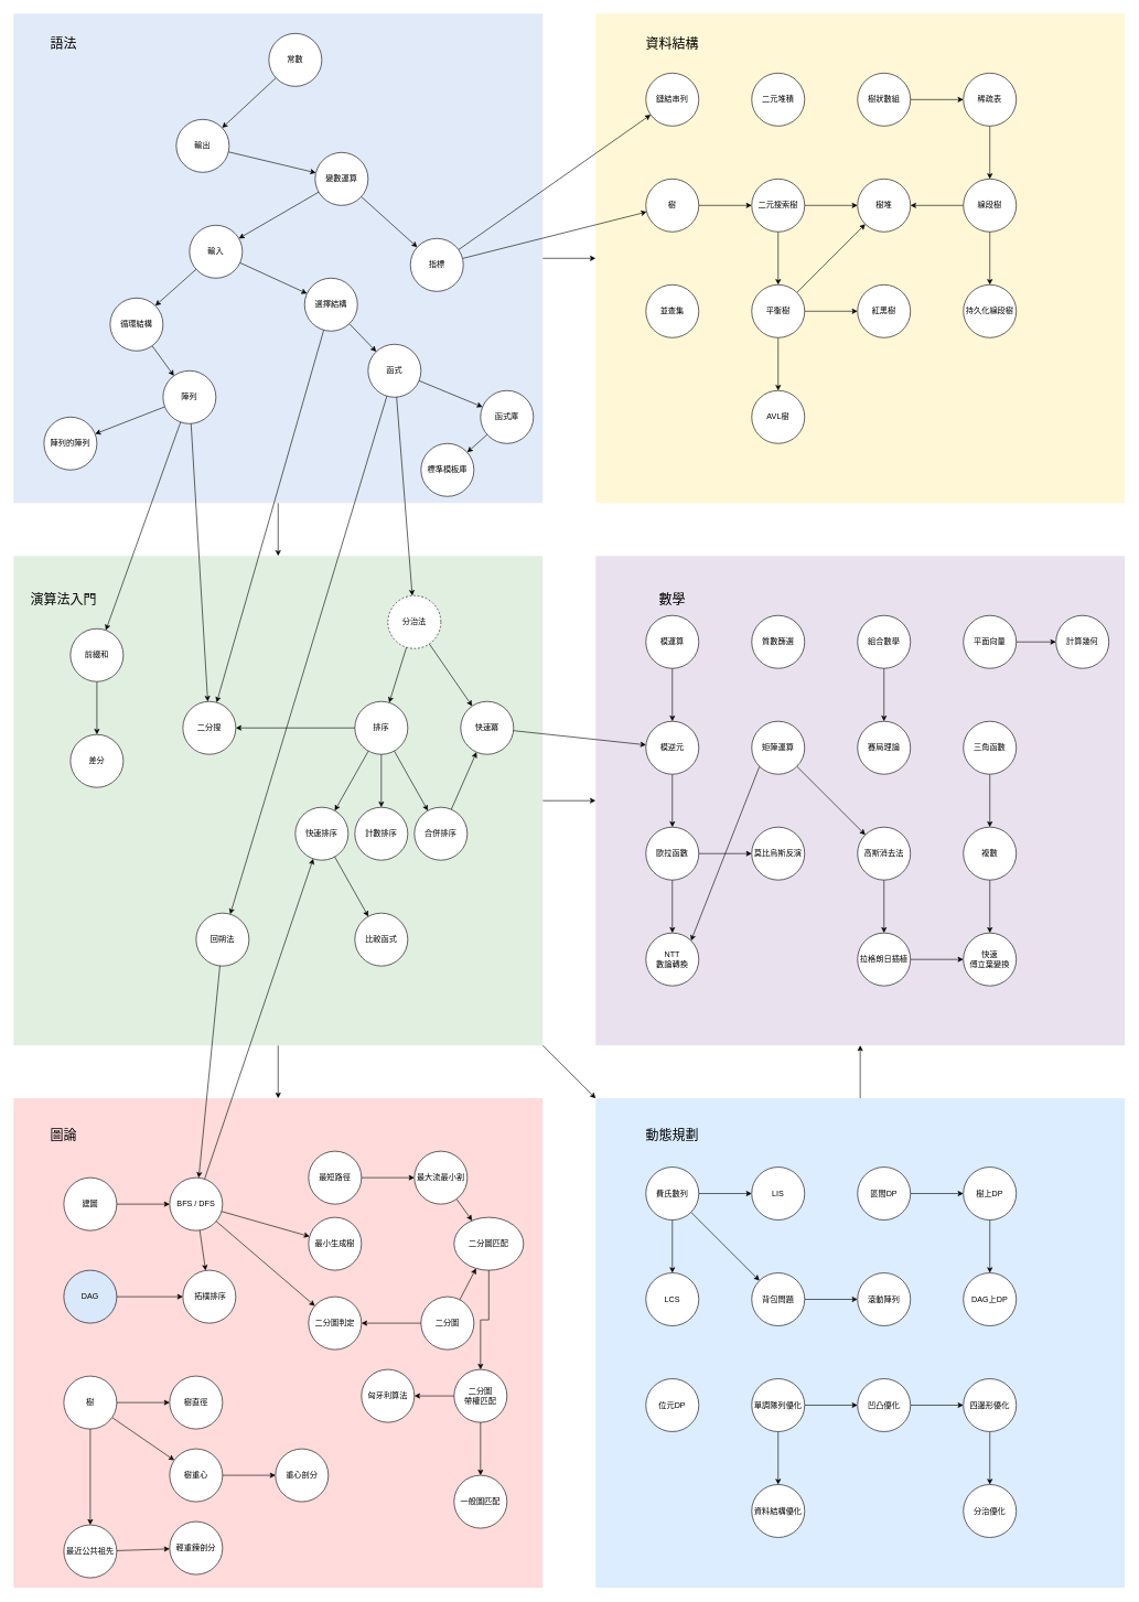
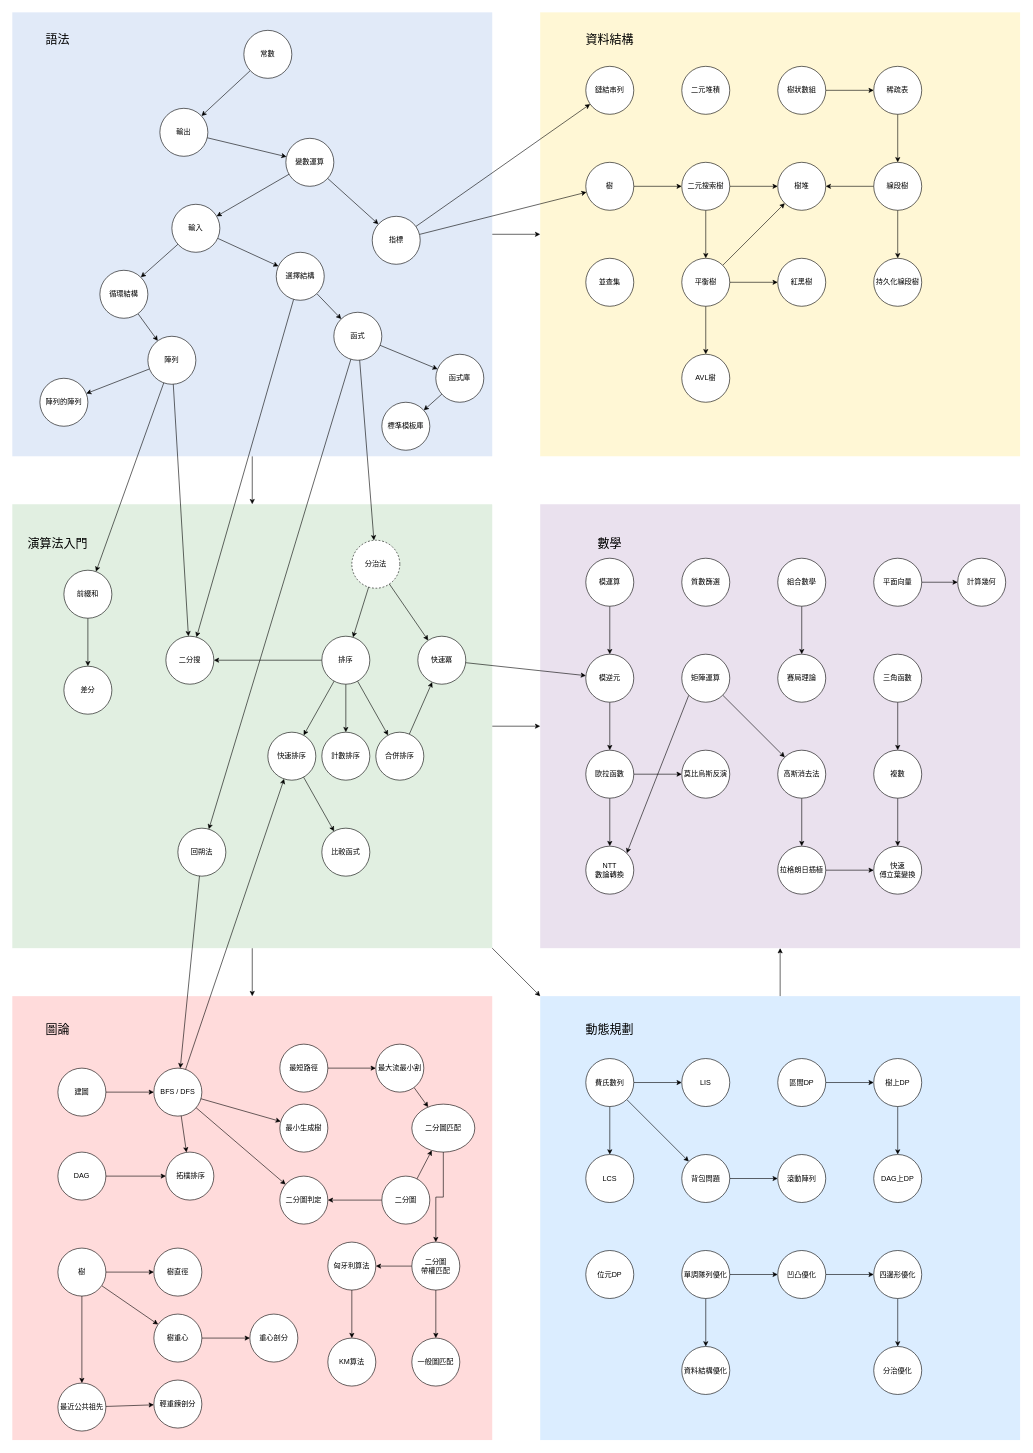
- <mxCell id="104" value="DAG" style="ellipse;whiteSpace=wrap;html=1;fillColor=#dae8fc;" parent="1" vertex="1"><mxGeometry x="96" y="1920" width="80" height="80" as="geometry" /></mxCell>
+ <mxCell id="104" value="DAG" style="ellipse;whiteSpace=wrap;html=1;" parent="1" vertex="1"><mxGeometry x="96" y="1920" width="80" height="80" as="geometry" /></mxCell>
+ <mxCell id="128" value="" style="edgeStyle=orthogonalEdgeStyle;rounded=0;orthogonalLoop=1;jettySize=auto;html=1;" parent="1" source="129" target="130" edge="1"><mxGeometry relative="1" as="geometry" /></mxCell>
+ <mxCell id="130" value="KM算法" style="ellipse;whiteSpace=wrap;html=1;" parent="1" vertex="1"><mxGeometry x="546" y="2230" width="80" height="80" as="geometry" /></mxCell>
